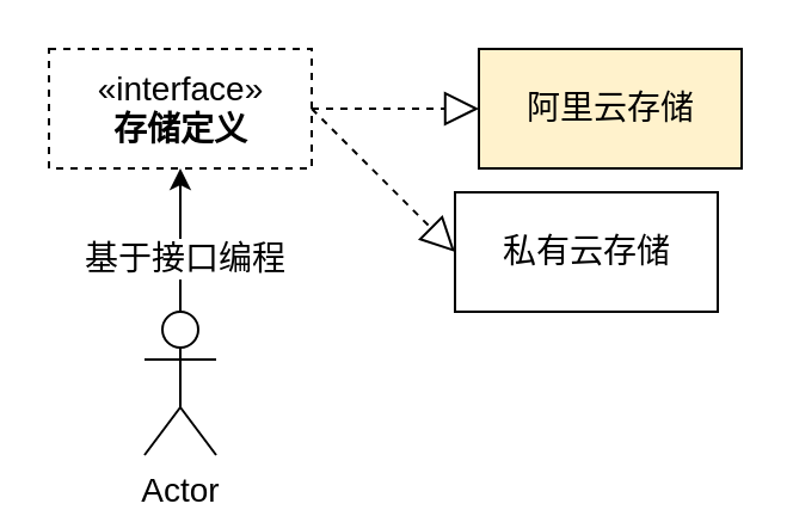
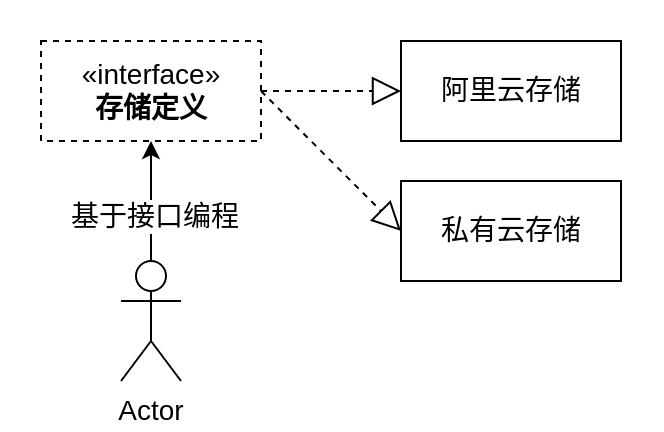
- <mxCell id="3" value="阿里云存储" style="html=1;fontSize=14;fillColor=#fff2cc;" vertex="1" parent="1"><mxGeometry x="200" y="20" width="110" height="50" as="geometry" /></mxCell>
+ <mxCell id="3" value="阿里云存储" style="html=1;fontSize=14;" vertex="1" parent="1"><mxGeometry x="200" y="20" width="110" height="50" as="geometry" /></mxCell>
- <mxCell id="4" value="私有云存储" style="html=1;fontSize=14;" vertex="1" parent="1"><mxGeometry x="190" y="80" width="110" height="50" as="geometry" /></mxCell>
+ <mxCell id="4" value="私有云存储" style="html=1;fontSize=14;" vertex="1" parent="1"><mxGeometry x="200" y="90" width="110" height="50" as="geometry" /></mxCell>
